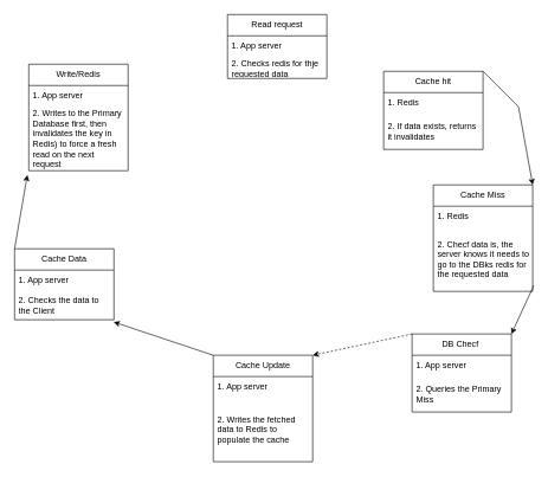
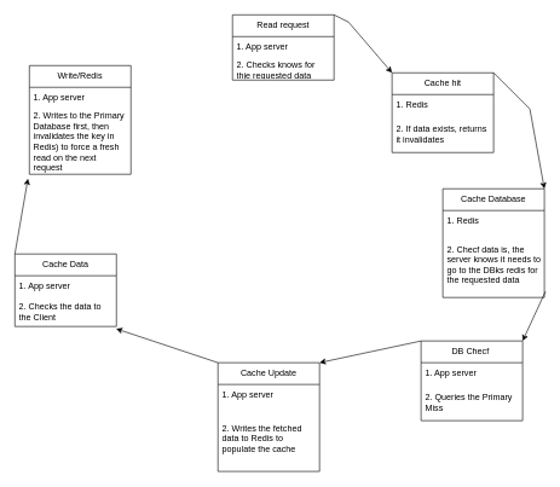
+ <mxCell id="23" value="" style="endArrow=classic;html=1;rounded=0;entryX=0;entryY=0;entryDx=0;entryDy=0;exitX=1;exitY=0;exitDx=0;exitDy=0;" edge="1" parent="1" source="2" target="8"><mxGeometry width="50" height="50" relative="1" as="geometry"><mxPoint x="460" y="40" as="sourcePoint" /><mxPoint x="510" y="-10" as="targetPoint" /><Array as="points"><mxPoint x="480" y="30" /></Array></mxGeometry></mxCell>
- <mxCell id="4" value="2. Checks redis for thje requested data" style="text;strokeColor=none;fillColor=none;align=left;verticalAlign=middle;spacingLeft=4;spacingRight=4;overflow=hidden;points=[[0,0.5],[1,0.5]];portConstraint=eastwest;rotatable=0;whiteSpace=wrap;html=1;" vertex="1" parent="2"><mxGeometry y="60" width="140" height="30" as="geometry" /></mxCell>
+ <mxCell id="4" value="2. Checks knows for thje requested data" style="text;strokeColor=none;fillColor=none;align=left;verticalAlign=middle;spacingLeft=4;spacingRight=4;overflow=hidden;points=[[0,0.5],[1,0.5]];portConstraint=eastwest;rotatable=0;whiteSpace=wrap;html=1;" vertex="1" parent="2"><mxGeometry y="60" width="140" height="30" as="geometry" /></mxCell>
- <mxCell id="5" value="Cache Miss" style="swimlane;fontStyle=0;childLayout=stackLayout;horizontal=1;startSize=30;horizontalStack=0;resizeParent=1;resizeParentMax=0;resizeLast=0;collapsible=1;marginBottom=0;whiteSpace=wrap;html=1;" vertex="1" parent="1"><mxGeometry x="610" y="260" width="140" height="150" as="geometry" /></mxCell>
+ <mxCell id="5" value="Cache Database" style="swimlane;fontStyle=0;childLayout=stackLayout;horizontal=1;startSize=30;horizontalStack=0;resizeParent=1;resizeParentMax=0;resizeLast=0;collapsible=1;marginBottom=0;whiteSpace=wrap;html=1;" vertex="1" parent="1"><mxGeometry x="610" y="260" width="140" height="150" as="geometry" /></mxCell>
- <mxCell id="26" value="" style="endArrow=classic;html=1;rounded=0;entryX=1;entryY=0;entryDx=0;entryDy=0;exitX=0;exitY=0;exitDx=0;exitDy=0;dashed=1;" edge="1" parent="1" source="14" target="11"><mxGeometry width="50" height="50" relative="1" as="geometry"><mxPoint x="552" y="410" as="sourcePoint" /><mxPoint x="520" y="473" as="targetPoint" /><Array as="points" /></mxGeometry></mxCell>
+ <mxCell id="26" value="" style="endArrow=classic;html=1;rounded=0;entryX=1;entryY=0;entryDx=0;entryDy=0;exitX=0;exitY=0;exitDx=0;exitDy=0;" edge="1" parent="1" source="14" target="11"><mxGeometry width="50" height="50" relative="1" as="geometry"><mxPoint x="552" y="410" as="sourcePoint" /><mxPoint x="520" y="473" as="targetPoint" /><Array as="points" /></mxGeometry></mxCell>
